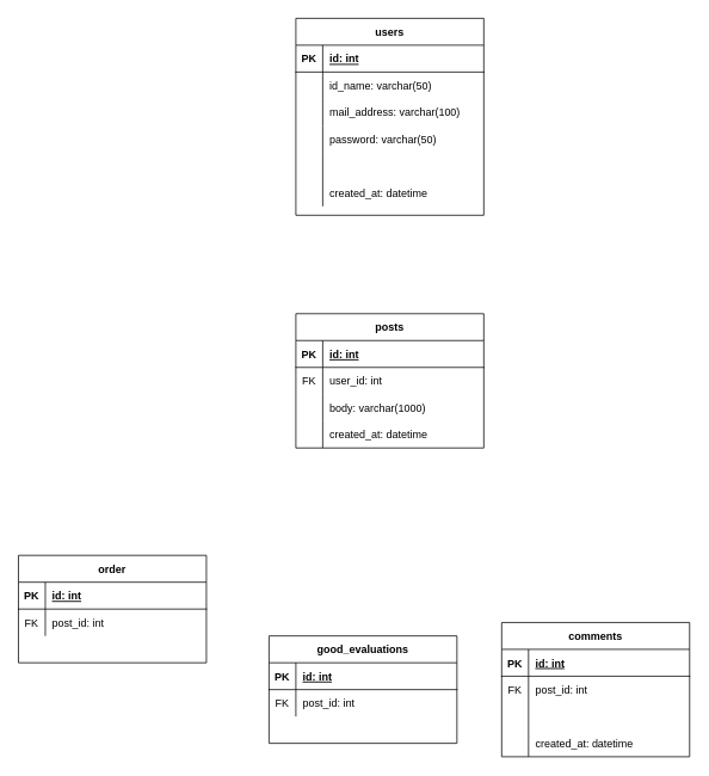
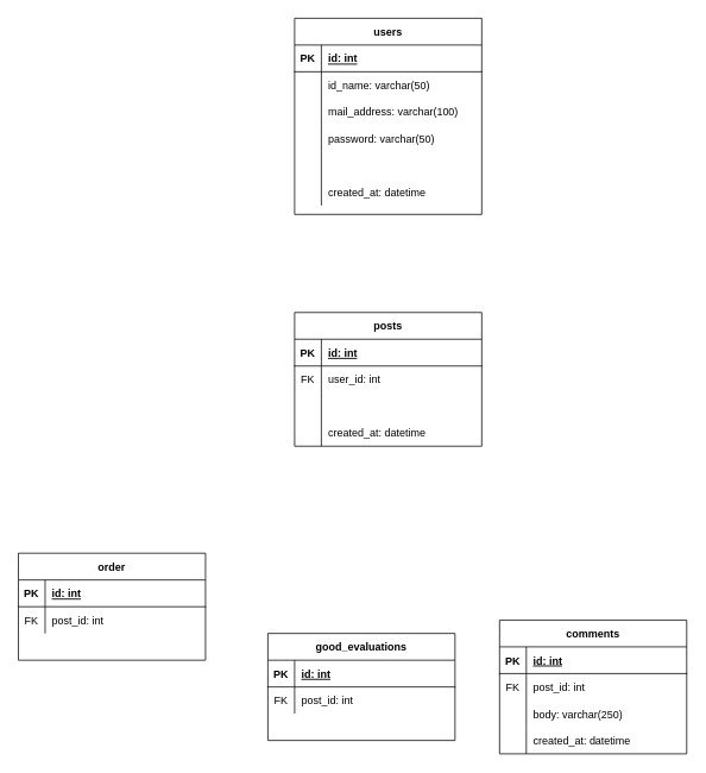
- <mxCell id="29" value="body: varchar(1000)" style="shape=partialRectangle;connectable=0;fillColor=none;top=0;left=0;bottom=0;right=0;align=left;spacingLeft=6;overflow=hidden;" vertex="1" parent="27"><mxGeometry x="30" width="180" height="30" as="geometry"><mxRectangle width="180" height="30" as="alternateBounds" /></mxGeometry></mxCell>
+ <mxCell id="42" value="body: varchar(250)" style="shape=partialRectangle;connectable=0;fillColor=none;top=0;left=0;bottom=0;right=0;align=left;spacingLeft=6;overflow=hidden;" vertex="1" parent="40"><mxGeometry x="30" width="180" height="30" as="geometry"><mxRectangle width="180" height="30" as="alternateBounds" /></mxGeometry></mxCell>
